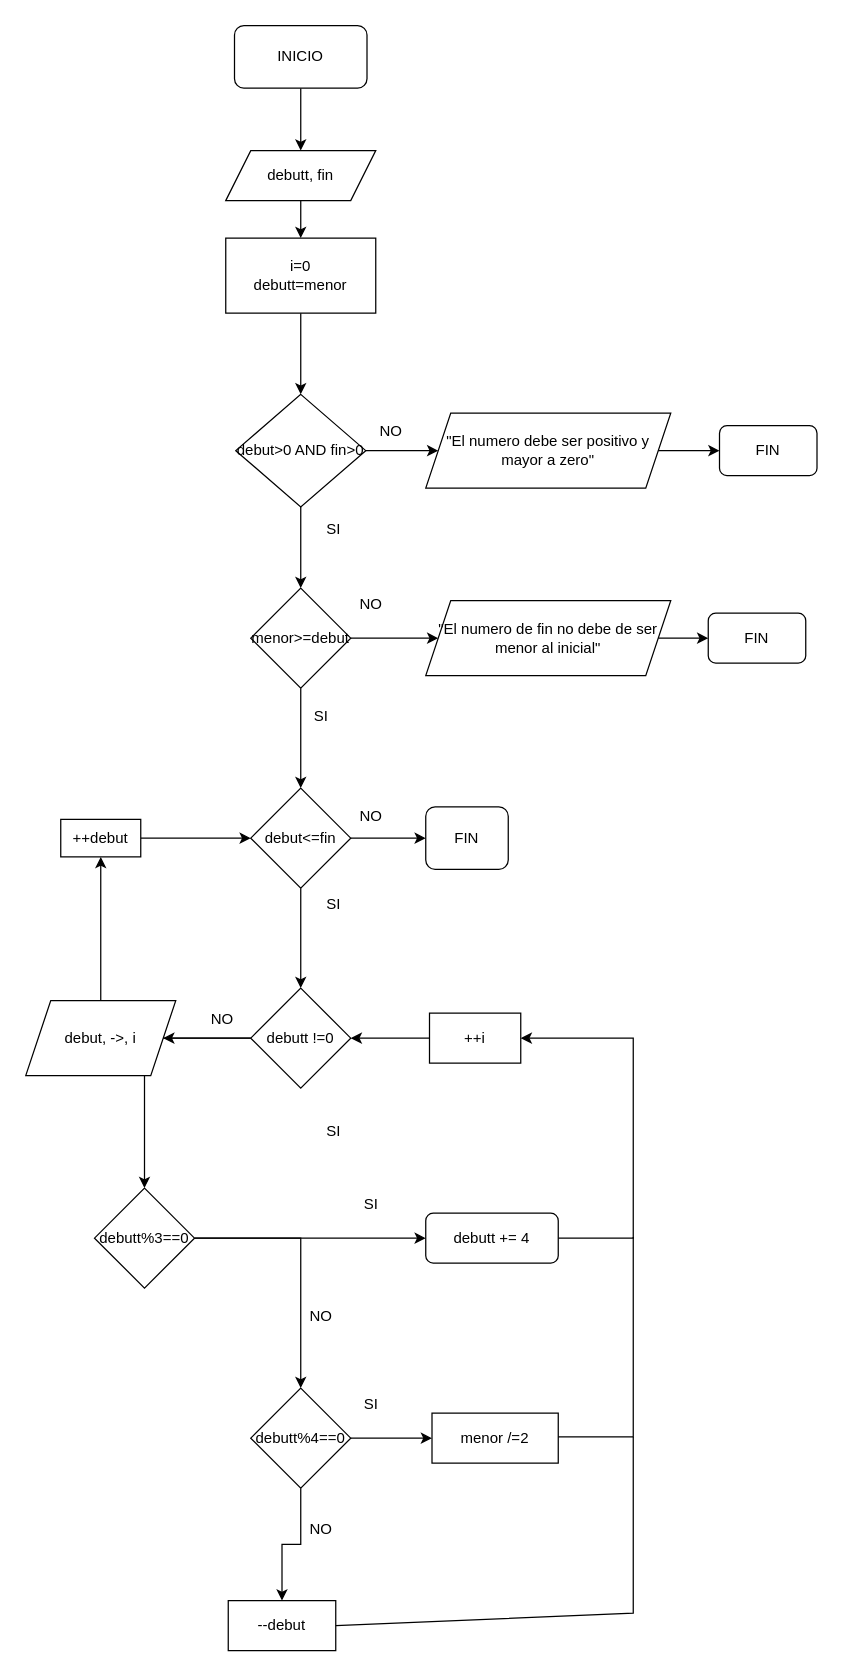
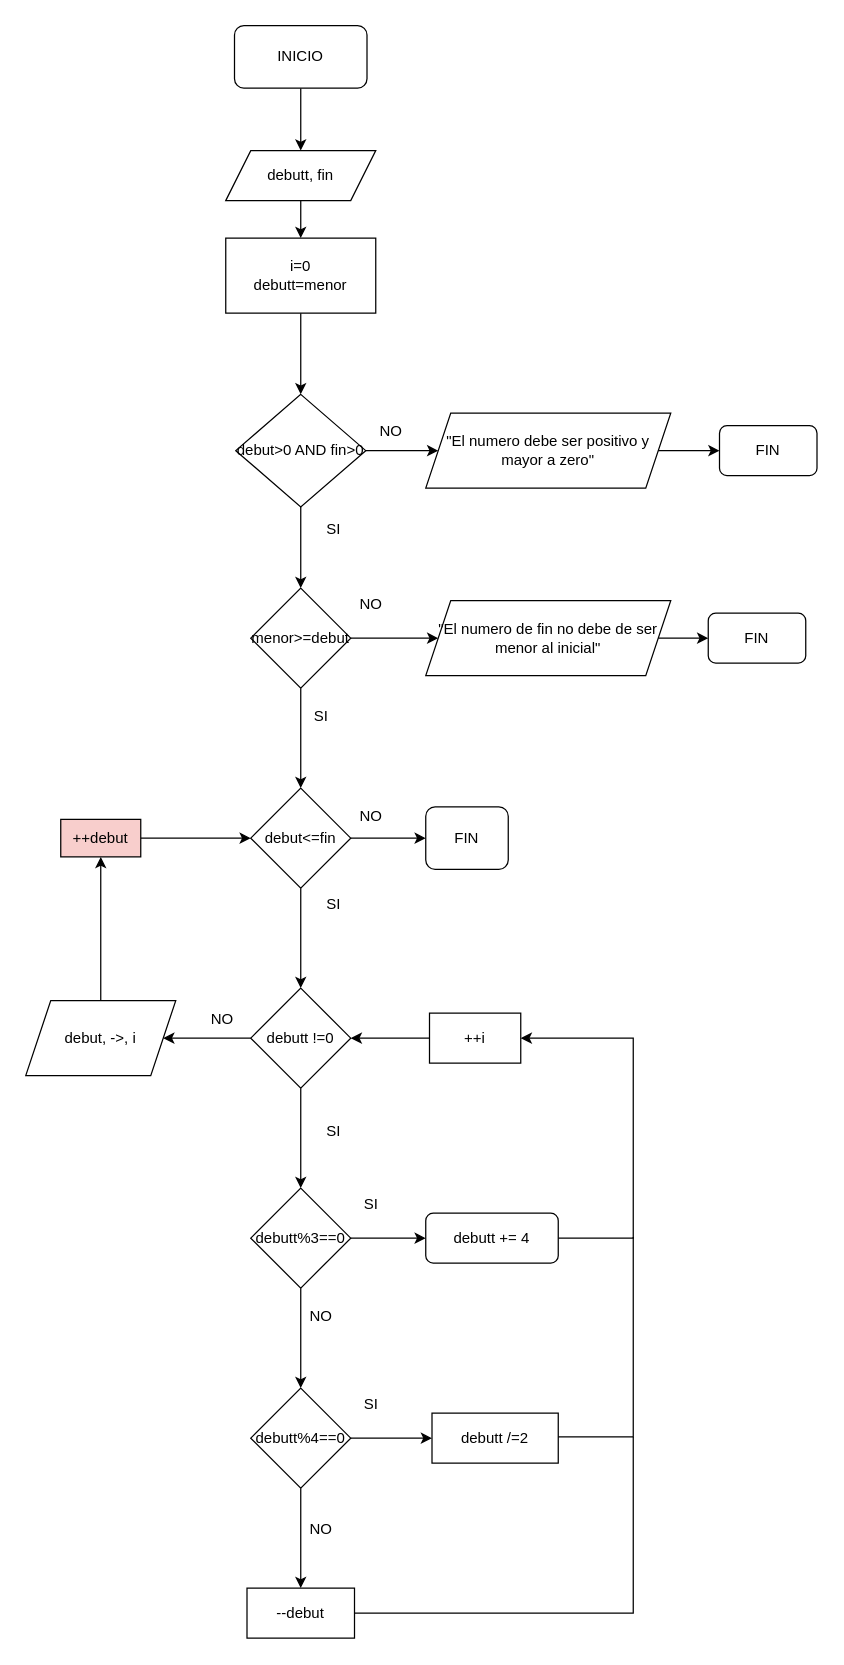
- <mxCell id="30" value="++debut" style="whiteSpace=wrap;html=1;" vertex="1" parent="1"><mxGeometry x="48" y="655" width="64" height="30" as="geometry" /></mxCell>
+ <mxCell id="30" value="++debut" style="whiteSpace=wrap;html=1;fillColor=#f8cecc;" vertex="1" parent="1"><mxGeometry x="48" y="655" width="64" height="30" as="geometry" /></mxCell>
- <mxCell id="33" value="debutt%3==0" style="rhombus;whiteSpace=wrap;html=1;" vertex="1" parent="1"><mxGeometry x="75" y="950" width="80" height="80" as="geometry" /></mxCell>
+ <mxCell id="33" value="debutt%3==0" style="rhombus;whiteSpace=wrap;html=1;" vertex="1" parent="1"><mxGeometry x="200" y="950" width="80" height="80" as="geometry" /></mxCell>
- <mxCell id="40" value="menor /=2" style="whiteSpace=wrap;html=1;" vertex="1" parent="1"><mxGeometry x="345" y="1130" width="101" height="40" as="geometry" /></mxCell>
+ <mxCell id="40" value="debutt /=2" style="whiteSpace=wrap;html=1;" vertex="1" parent="1"><mxGeometry x="345" y="1130" width="101" height="40" as="geometry" /></mxCell>
- <mxCell id="37" value="--debut" style="whiteSpace=wrap;html=1;" vertex="1" parent="1"><mxGeometry x="182" y="1280" width="86" height="40" as="geometry" /></mxCell>
+ <mxCell id="37" value="--debut" style="whiteSpace=wrap;html=1;" vertex="1" parent="1"><mxGeometry x="197" y="1270" width="86" height="40" as="geometry" /></mxCell>
